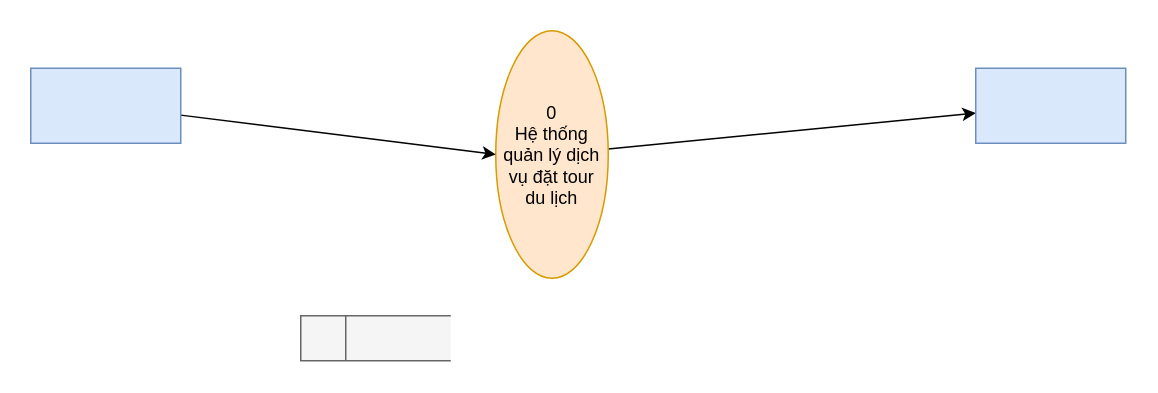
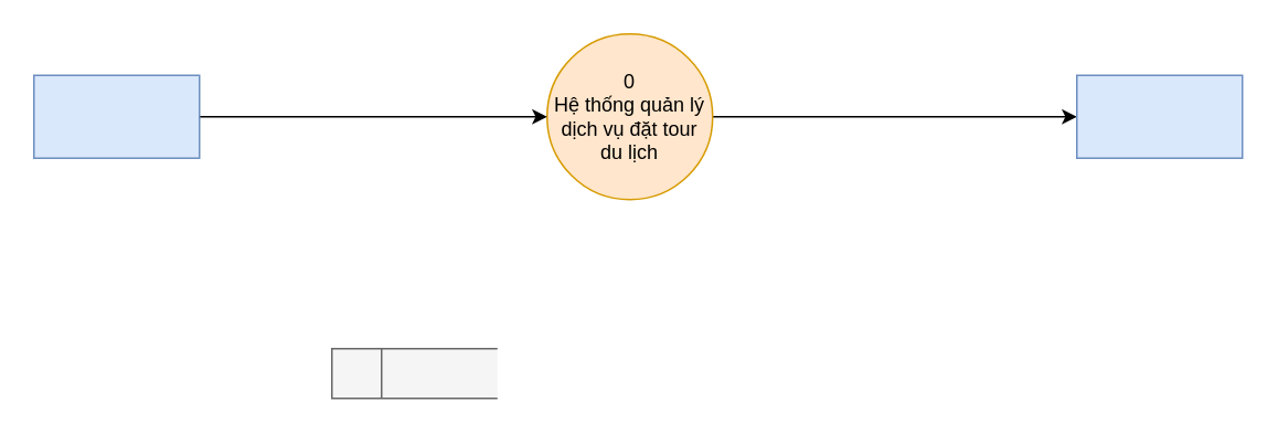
- <mxCell id="3" value="0&lt;br&gt;Hệ thống quản lý dịch vụ đặt tour du lịch" style="shape=ellipse;html=1;dashed=0;whiteSpace=wrap;aspect=fixed;perimeter=ellipsePerimeter;fillColor=#ffe6cc;strokeColor=#d79b00;" vertex="1" parent="1"><mxGeometry x="330" y="20" width="75" height="165" as="geometry" /></mxCell>
+ <mxCell id="3" value="0&lt;br&gt;Hệ thống quản lý dịch vụ đặt tour du lịch" style="shape=ellipse;html=1;dashed=0;whiteSpace=wrap;aspect=fixed;perimeter=ellipsePerimeter;fillColor=#ffe6cc;strokeColor=#d79b00;" vertex="1" parent="1"><mxGeometry x="330" y="20" width="100" height="100" as="geometry" /></mxCell>
